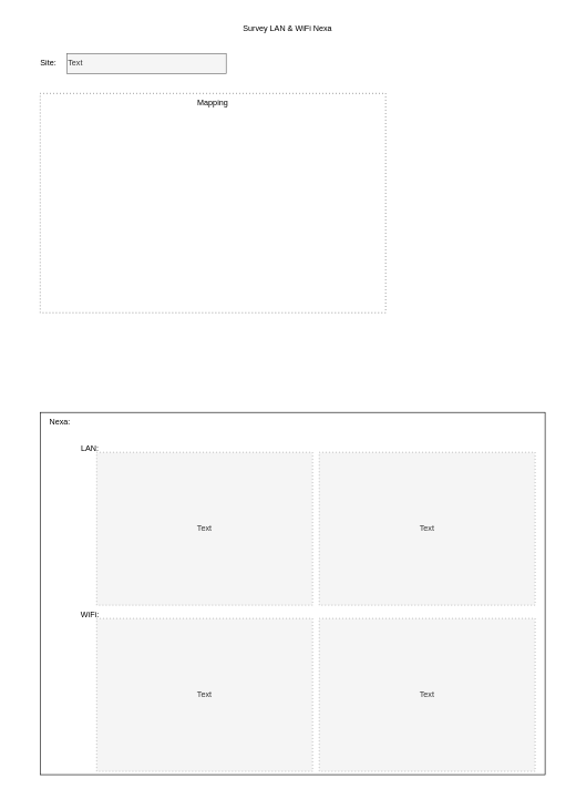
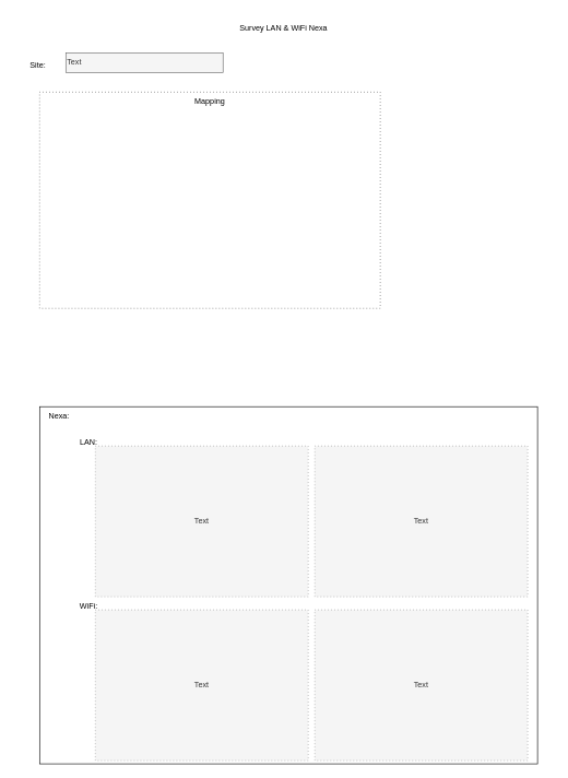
- <mxCell id="5" value="Site:" style="text;html=1;align=center;verticalAlign=middle;whiteSpace=wrap;rounded=0;" vertex="1" parent="1"><mxGeometry x="60" y="80" width="25" height="30" as="geometry" /></mxCell>
+ <mxCell id="5" value="Site:" style="text;html=1;align=center;verticalAlign=middle;whiteSpace=wrap;rounded=0;" vertex="1" parent="1"><mxGeometry x="45" y="85" width="25" height="30" as="geometry" /></mxCell>
